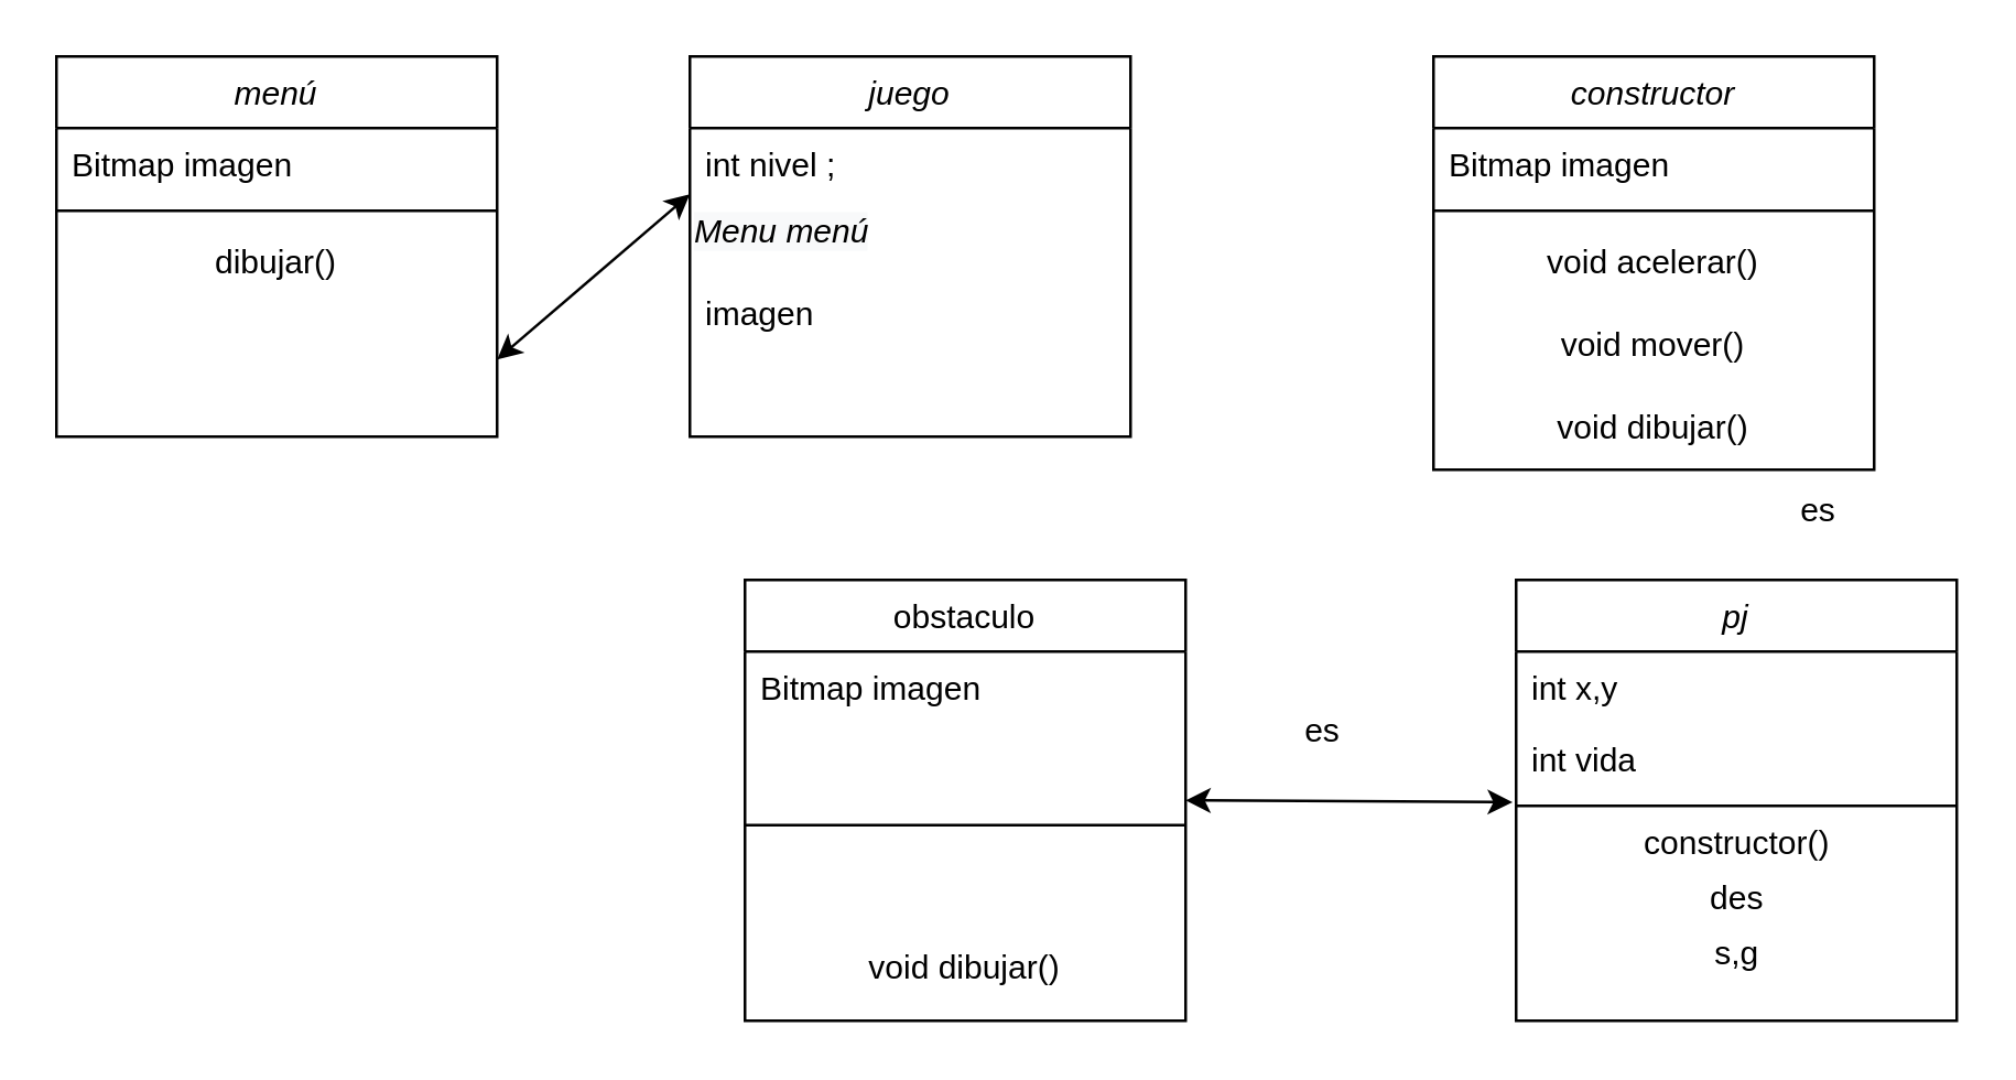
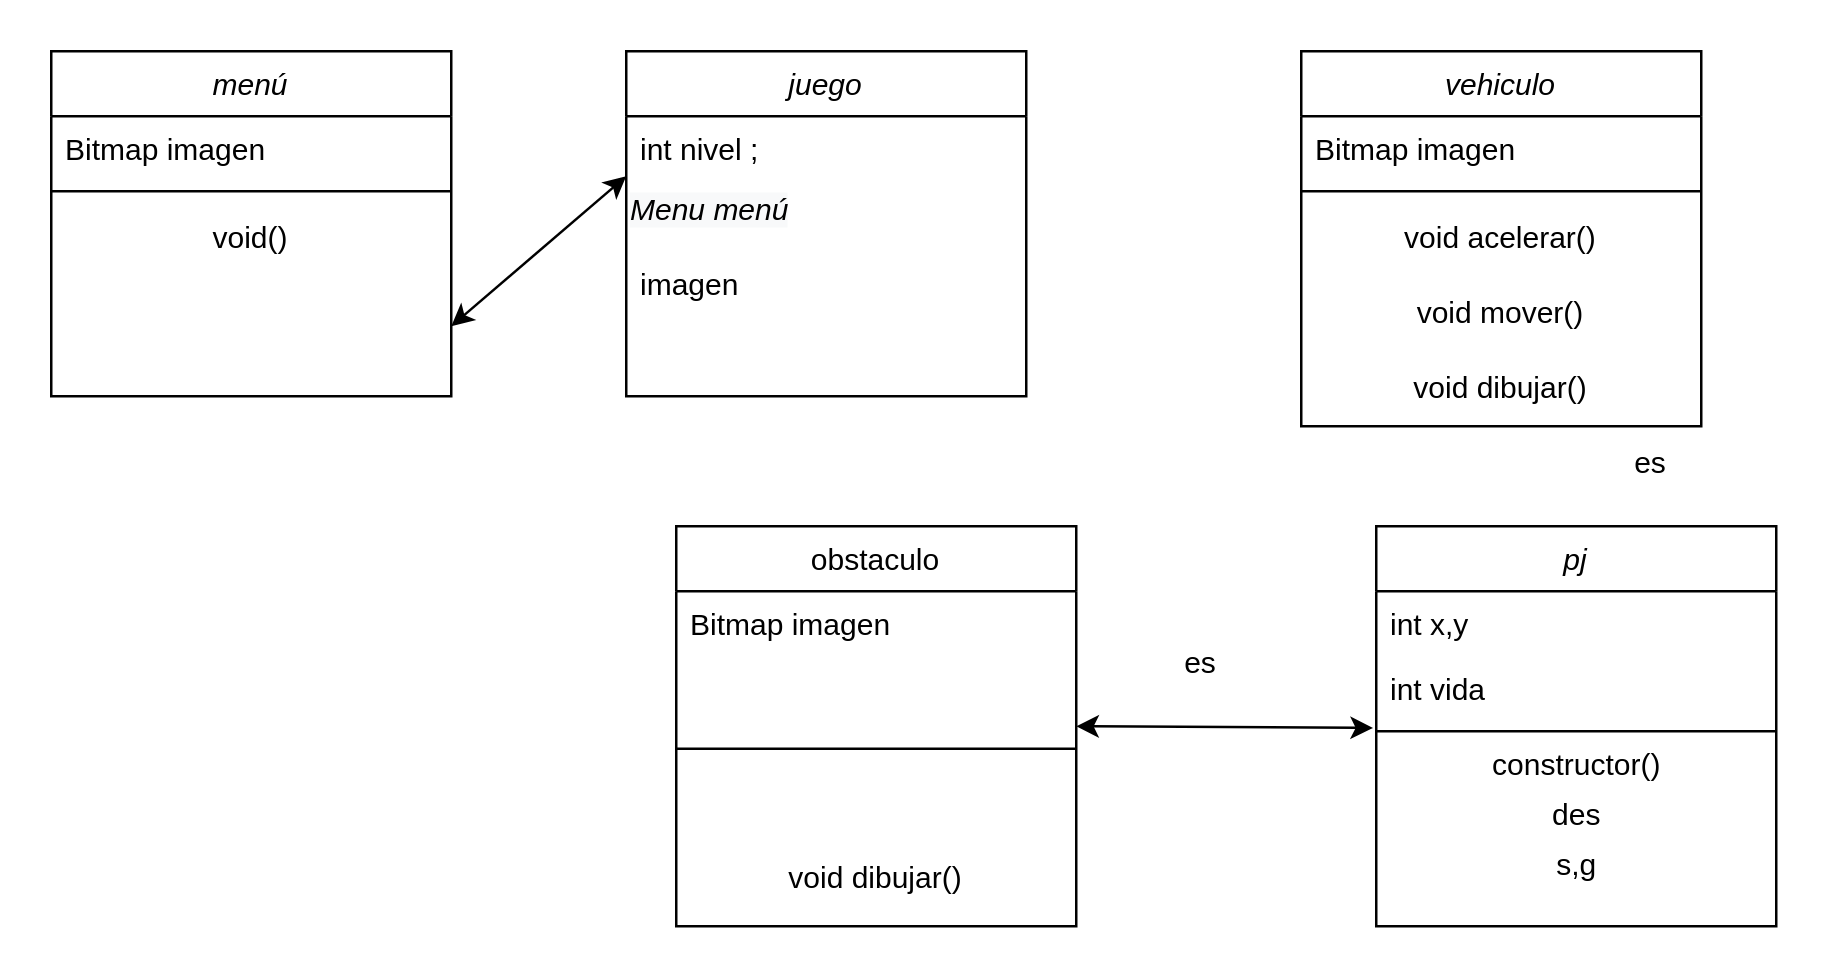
- <mxCell id="10" value="constructor" style="swimlane;fontStyle=2;align=center;verticalAlign=top;childLayout=stackLayout;horizontal=1;startSize=26;horizontalStack=0;resizeParent=1;resizeLast=0;collapsible=1;marginBottom=0;rounded=0;shadow=0;strokeWidth=1;" parent="1" vertex="1"><mxGeometry x="520" y="20" width="160" height="150" as="geometry"><mxRectangle x="230" y="140" width="160" height="26" as="alternateBounds" /></mxGeometry></mxCell>
+ <mxCell id="10" value="vehiculo" style="swimlane;fontStyle=2;align=center;verticalAlign=top;childLayout=stackLayout;horizontal=1;startSize=26;horizontalStack=0;resizeParent=1;resizeLast=0;collapsible=1;marginBottom=0;rounded=0;shadow=0;strokeWidth=1;" parent="1" vertex="1"><mxGeometry x="520" y="20" width="160" height="150" as="geometry"><mxRectangle x="230" y="140" width="160" height="26" as="alternateBounds" /></mxGeometry></mxCell>
- <mxCell id="19" value="dibujar()" style="text;html=1;strokeColor=none;fillColor=none;align=center;verticalAlign=middle;whiteSpace=wrap;rounded=0;" parent="16" vertex="1"><mxGeometry y="60" width="160" height="30" as="geometry" /></mxCell>
+ <mxCell id="19" value="void()" style="text;html=1;strokeColor=none;fillColor=none;align=center;verticalAlign=middle;whiteSpace=wrap;rounded=0;" parent="16" vertex="1"><mxGeometry y="60" width="160" height="30" as="geometry" /></mxCell>
